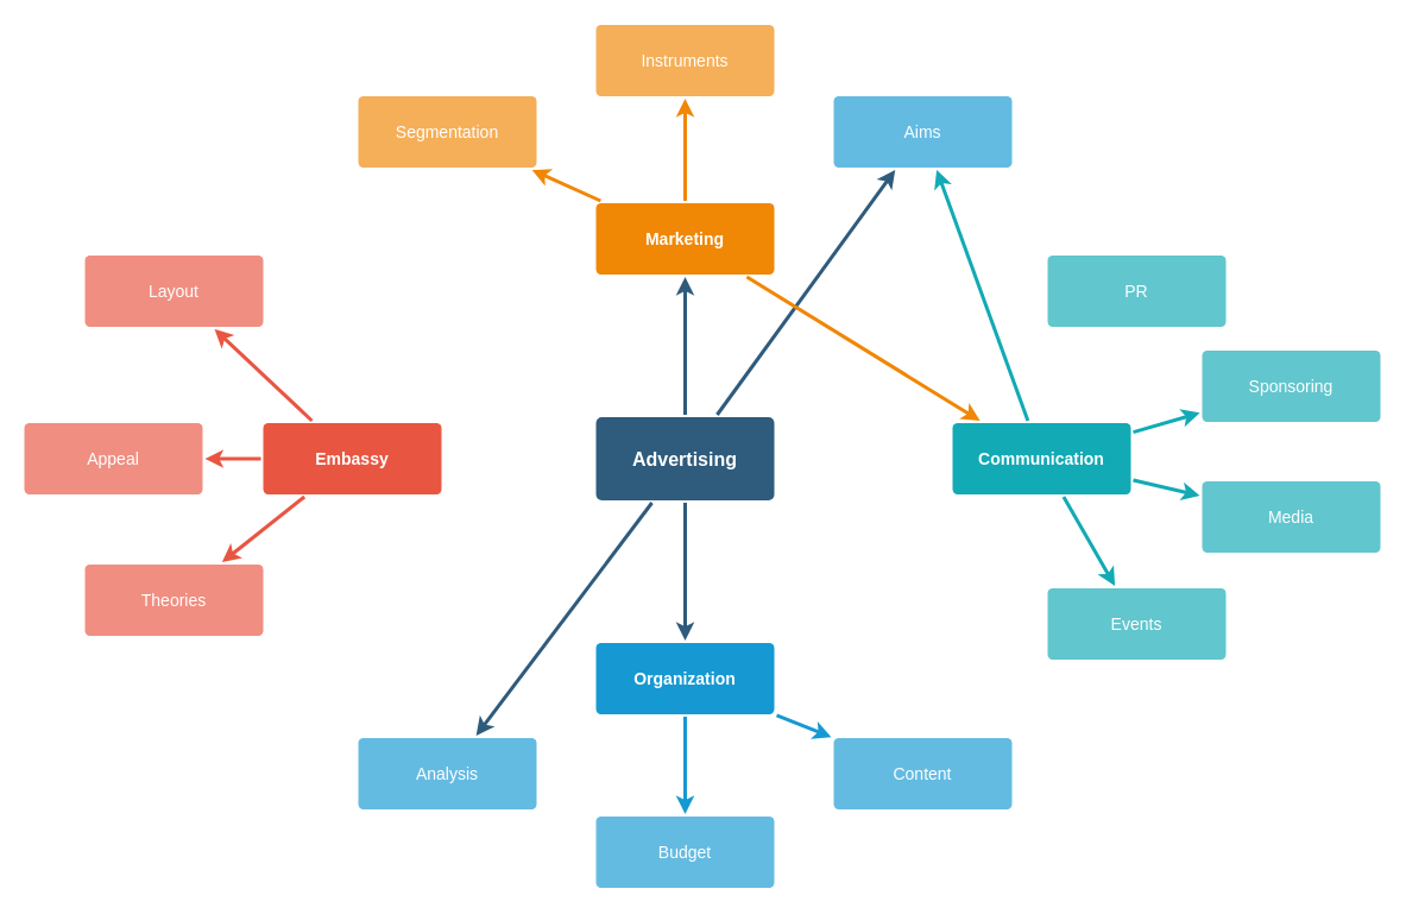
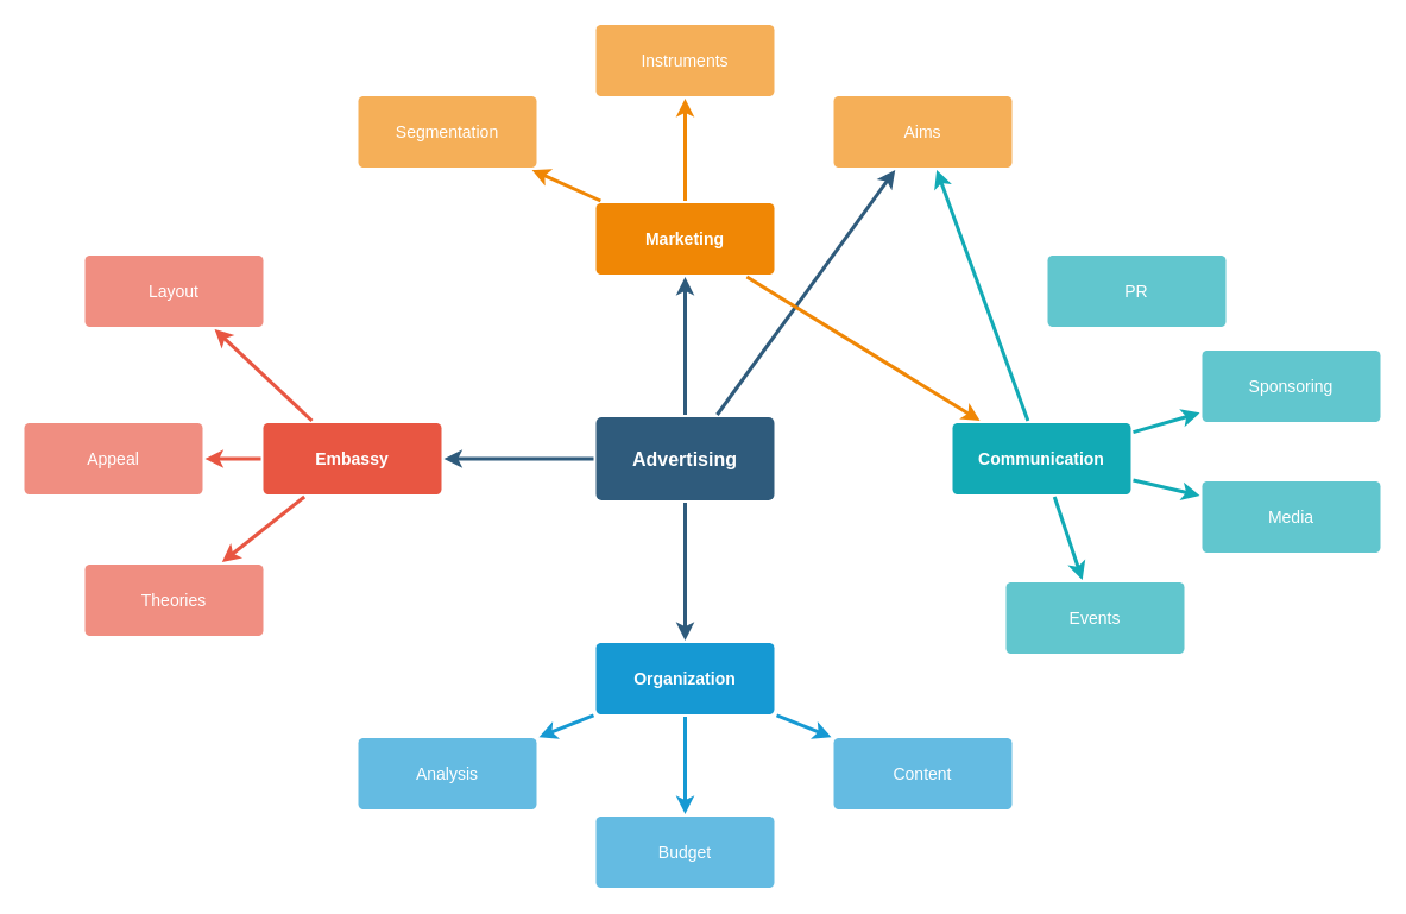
- <mxCell id="22" value="Aims&lt;br&gt;" style="rounded=1;whiteSpace=wrap;html=1;shadow=0;labelBackgroundColor=none;strokeColor=none;strokeWidth=3;fillColor=#64bbe2;fontFamily=Helvetica;fontSize=14;fontColor=#FFFFFF;align=center;spacing=5;arcSize=7;perimeterSpacing=2;" parent="1" vertex="1"><mxGeometry x="701" y="80.5" width="150" height="60" as="geometry" /></mxCell>
+ <mxCell id="22" value="Aims&lt;br&gt;" style="rounded=1;whiteSpace=wrap;html=1;shadow=0;labelBackgroundColor=none;strokeColor=none;strokeWidth=3;fillColor=#f5af58;fontFamily=Helvetica;fontSize=14;fontColor=#FFFFFF;align=center;spacing=5;arcSize=7;perimeterSpacing=2;" parent="1" vertex="1"><mxGeometry x="701" y="80.5" width="150" height="60" as="geometry" /></mxCell>
- <mxCell id="5" value="" style="edgeStyle=none;rounded=0;jumpStyle=none;html=1;shadow=0;labelBackgroundColor=none;startArrow=none;startFill=0;endArrow=classic;endFill=1;jettySize=auto;orthogonalLoop=1;strokeColor=#2F5B7C;strokeWidth=3;fontFamily=Helvetica;fontSize=16;fontColor=#23445D;spacing=5;" parent="1" source="6" target="20" edge="1"><mxGeometry relative="1" as="geometry" /></mxCell>
+ <mxCell id="5" value="" style="edgeStyle=none;rounded=0;jumpStyle=none;html=1;shadow=0;labelBackgroundColor=none;startArrow=none;startFill=0;endArrow=classic;endFill=1;jettySize=auto;orthogonalLoop=1;strokeColor=#2F5B7C;strokeWidth=3;fontFamily=Helvetica;fontSize=16;fontColor=#23445D;spacing=5;" parent="1" source="6" target="10" edge="1"><mxGeometry relative="1" as="geometry" /></mxCell>
- <mxCell id="29" value="Events" style="rounded=1;whiteSpace=wrap;html=1;shadow=0;labelBackgroundColor=none;strokeColor=none;strokeWidth=3;fillColor=#61c6ce;fontFamily=Helvetica;fontSize=14;fontColor=#FFFFFF;align=center;spacing=5;fontStyle=0;arcSize=7;perimeterSpacing=2;" parent="1" vertex="1"><mxGeometry x="881" y="494.5" width="150" height="60" as="geometry" /></mxCell>
+ <mxCell id="29" value="Events" style="rounded=1;whiteSpace=wrap;html=1;shadow=0;labelBackgroundColor=none;strokeColor=none;strokeWidth=3;fillColor=#61c6ce;fontFamily=Helvetica;fontSize=14;fontColor=#FFFFFF;align=center;spacing=5;fontStyle=0;arcSize=7;perimeterSpacing=2;" parent="1" vertex="1"><mxGeometry x="846" y="489.5" width="150" height="60" as="geometry" /></mxCell>
+ <mxCell id="14" value="" style="edgeStyle=none;rounded=0;jumpStyle=none;html=1;shadow=0;labelBackgroundColor=none;startArrow=none;startFill=0;endArrow=classic;endFill=1;jettySize=auto;orthogonalLoop=1;strokeColor=#1699D3;strokeWidth=3;fontFamily=Helvetica;fontSize=14;fontColor=#FFFFFF;spacing=5;" parent="1" source="17" target="20" edge="1"><mxGeometry relative="1" as="geometry" /></mxCell>
